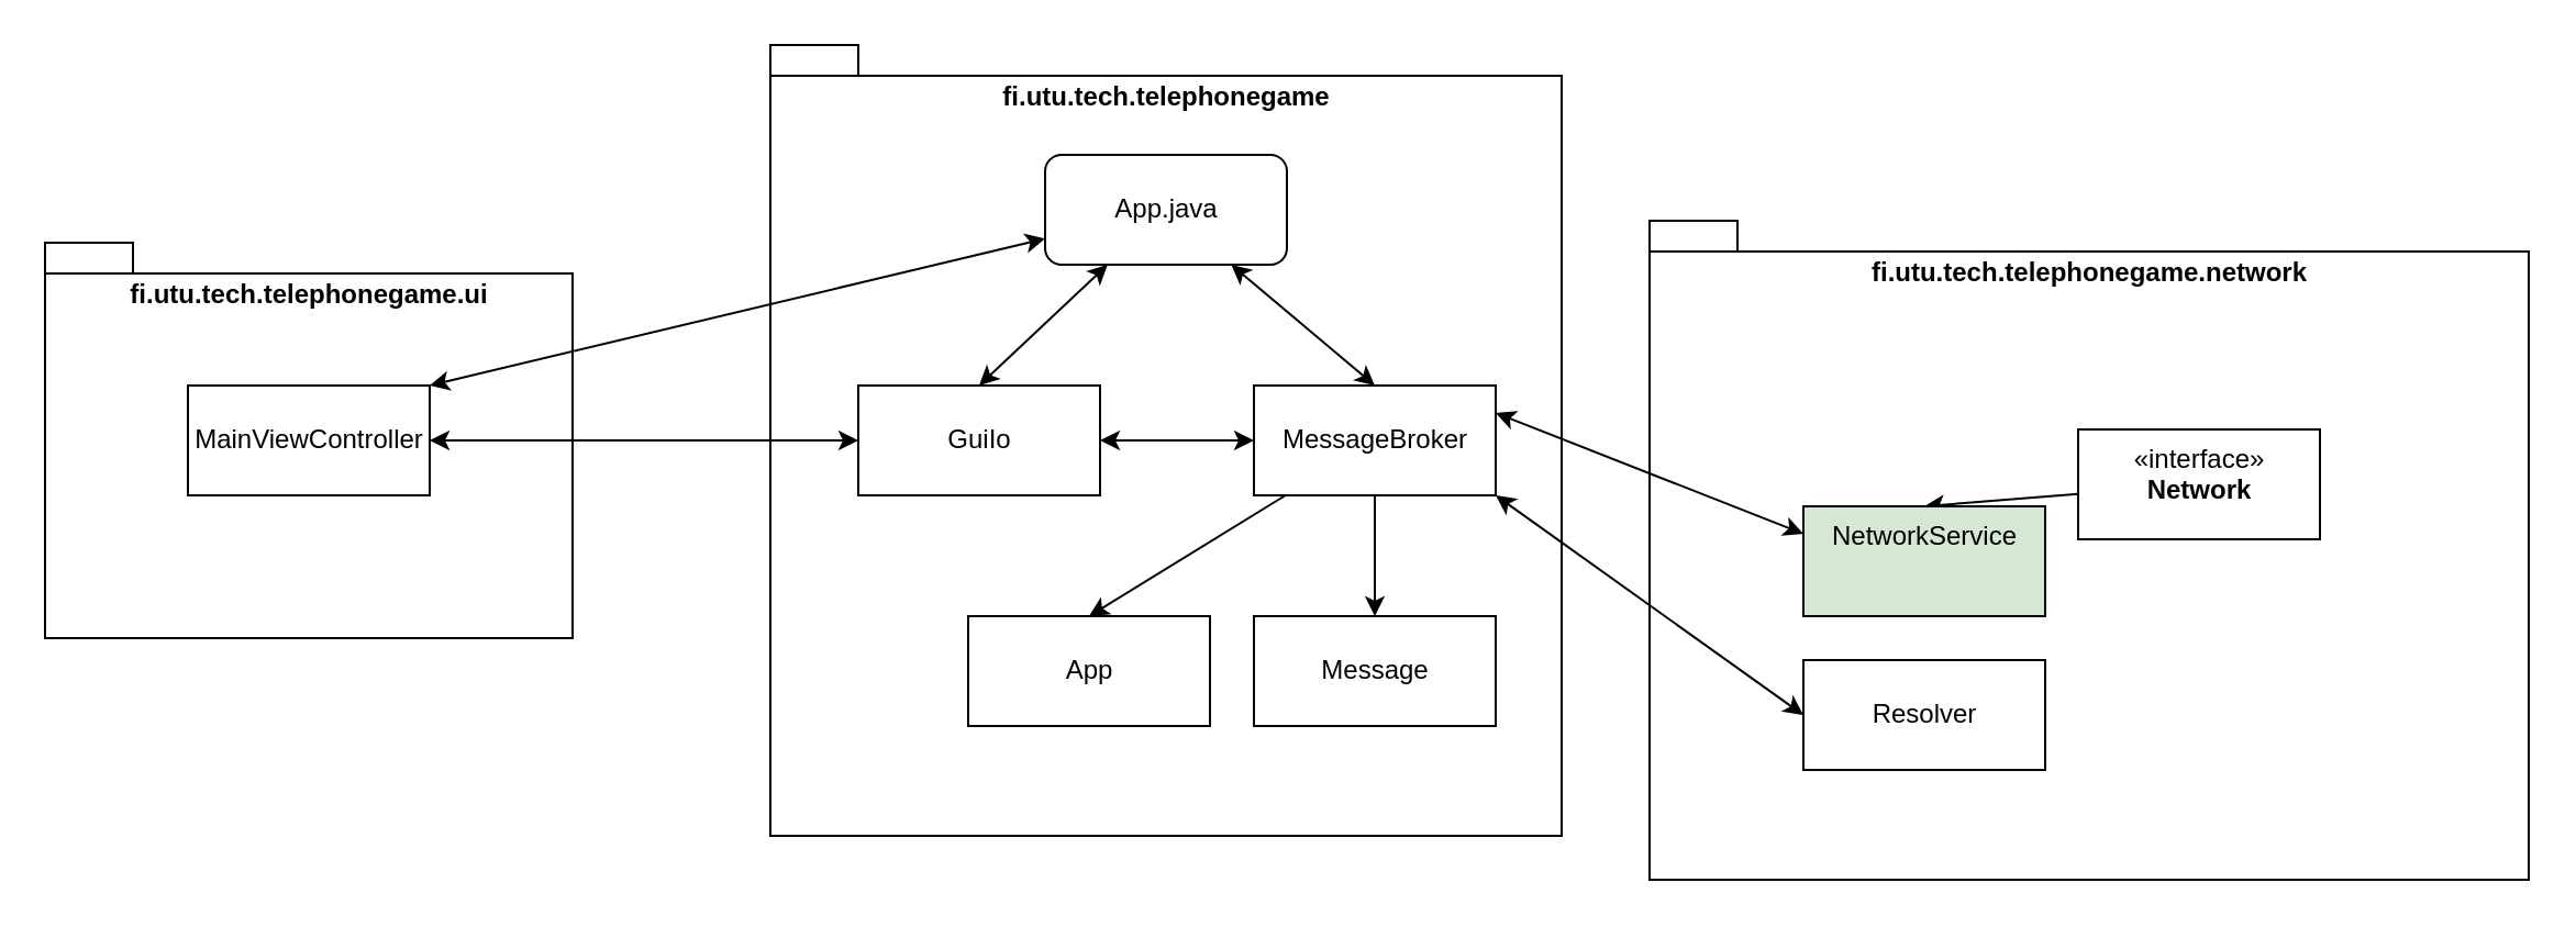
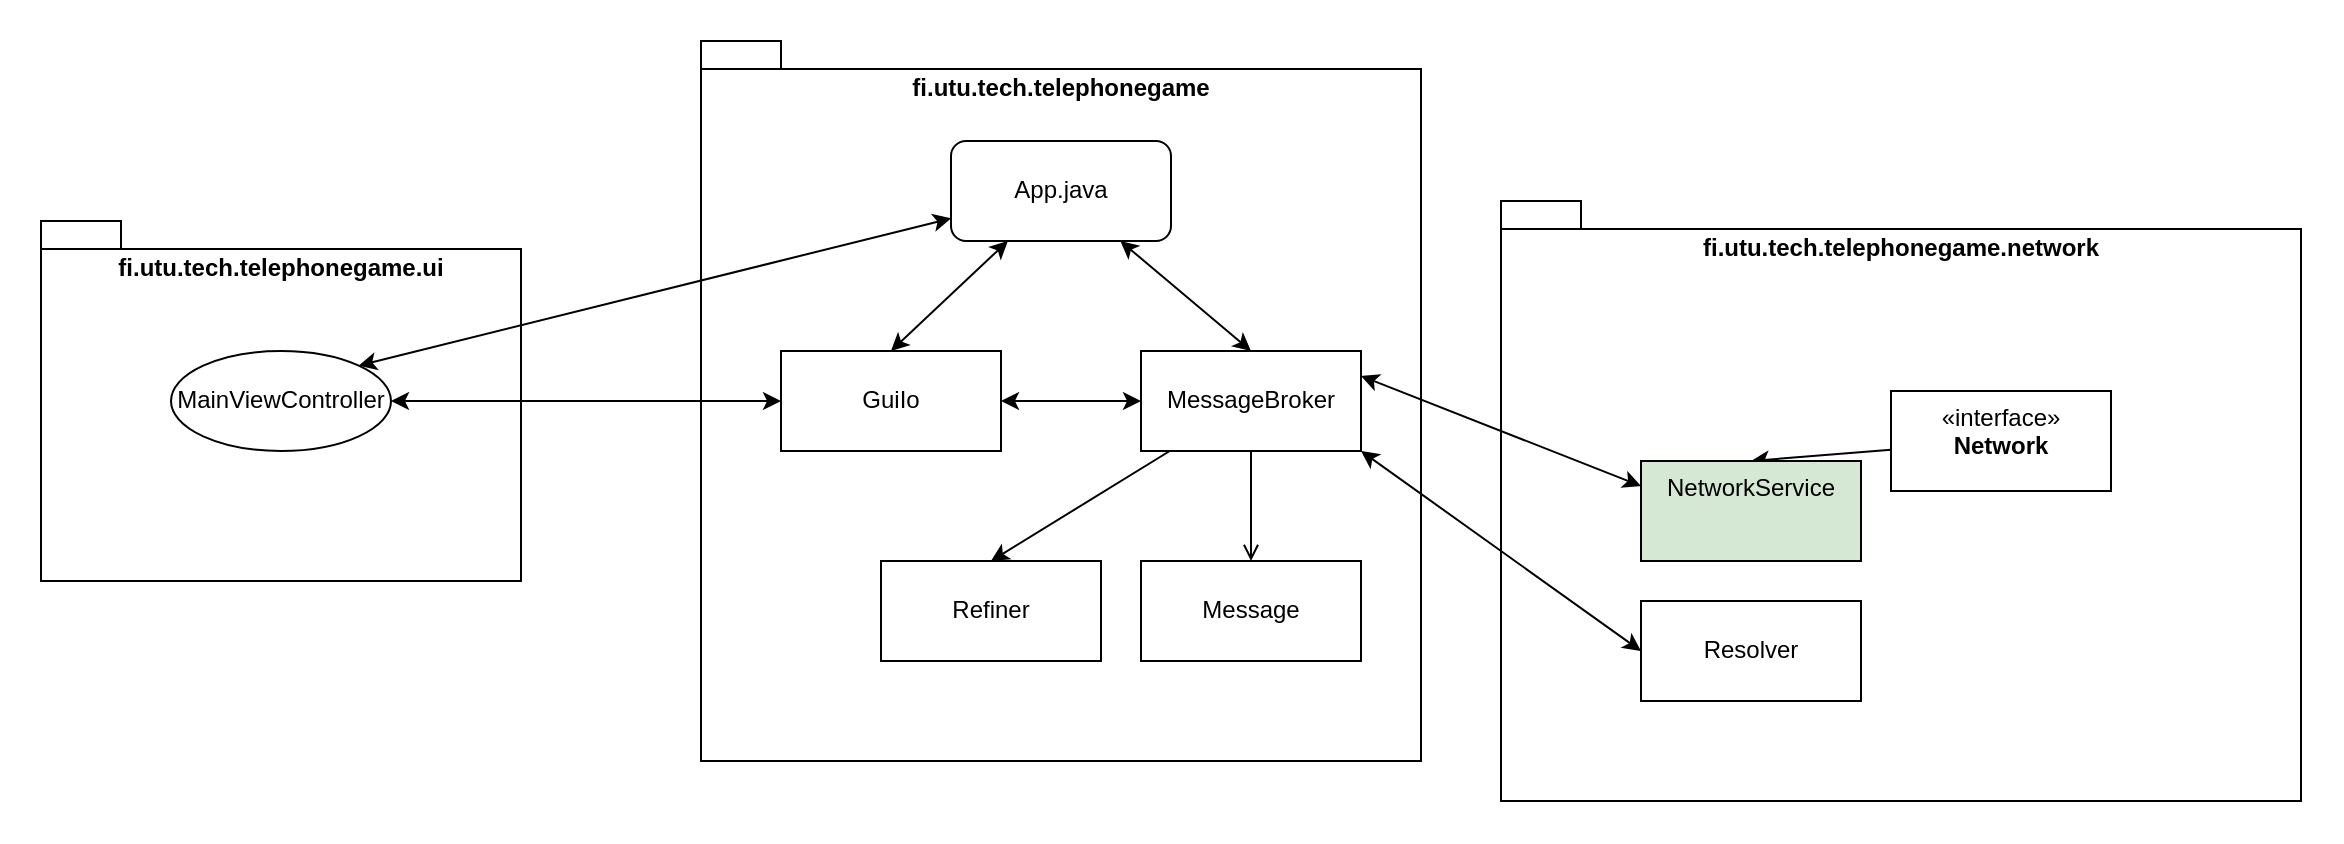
- <mxCell id="10" value="MainViewController" style="html=1;" parent="1" vertex="1"><mxGeometry x="85" y="175" width="110" height="50" as="geometry" /></mxCell>
+ <mxCell id="10" value="MainViewController" style="ellipse;html=1;" parent="1" vertex="1"><mxGeometry x="85" y="175" width="110" height="50" as="geometry" /></mxCell>
- <mxCell id="19" style="edgeStyle=none;rounded=0;orthogonalLoop=1;jettySize=auto;html=1;startArrow=none;startFill=0;endArrow=classic;endFill=1;" parent="1" source="21" target="15" edge="1"><mxGeometry relative="1" as="geometry" /></mxCell>
+ <mxCell id="19" style="edgeStyle=none;rounded=0;orthogonalLoop=1;jettySize=auto;html=1;startArrow=none;startFill=0;endArrow=open;endFill=1;" parent="1" source="21" target="15" edge="1"><mxGeometry relative="1" as="geometry" /></mxCell>
- <mxCell id="16" value="App" style="html=1;verticalAlign=middle;" parent="1" vertex="1"><mxGeometry x="440" y="280" width="110" height="50" as="geometry" /></mxCell>
+ <mxCell id="16" value="Refiner" style="html=1;verticalAlign=middle;" parent="1" vertex="1"><mxGeometry x="440" y="280" width="110" height="50" as="geometry" /></mxCell>
